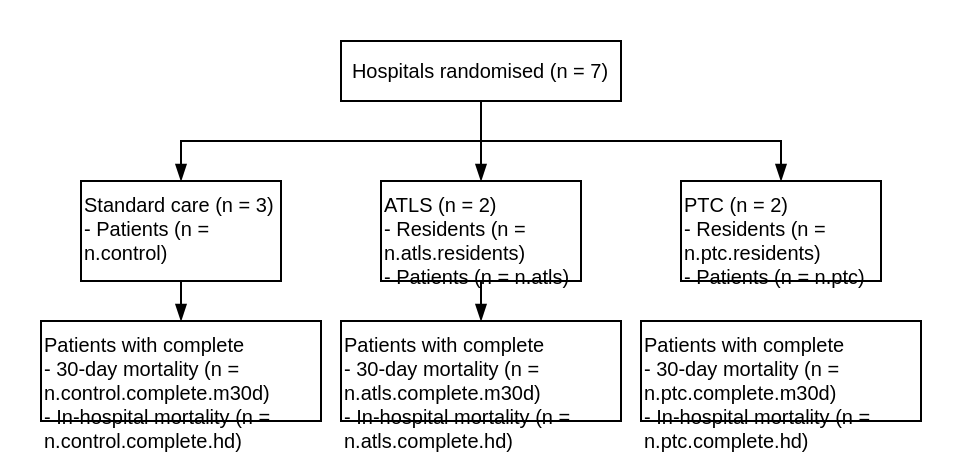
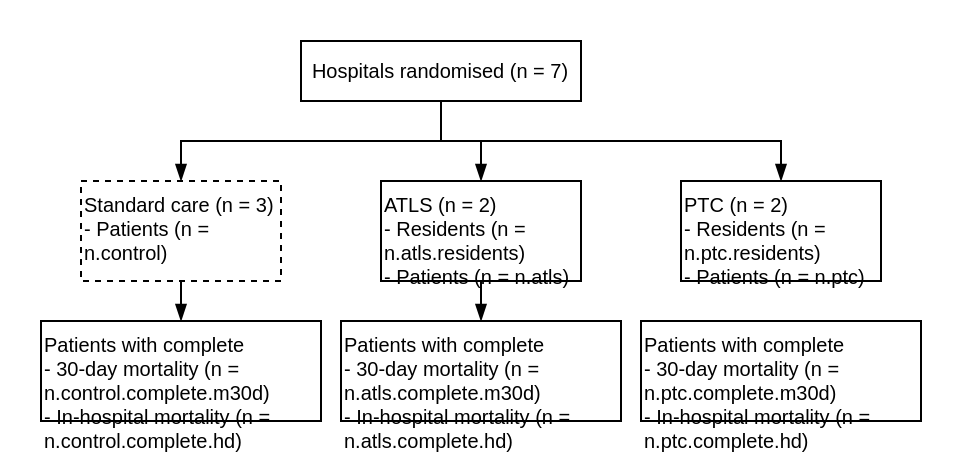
- <mxCell id="5" value="&lt;font color=&quot;#000000&quot; style=&quot;font-size: 10px;&quot;&gt;Hospitals randomised (n = 7)&lt;/font&gt;" style="whiteSpace=wrap;html=1;strokeColor=#000000;fillColor=none;align=center;fontSize=10;" parent="1" vertex="1"><mxGeometry x="170" y="20" width="140" height="30" as="geometry" /></mxCell>
+ <mxCell id="5" value="&lt;font color=&quot;#000000&quot; style=&quot;font-size: 10px;&quot;&gt;Hospitals randomised (n = 7)&lt;/font&gt;" style="whiteSpace=wrap;html=1;strokeColor=#000000;fillColor=none;align=center;fontSize=10;" parent="1" vertex="1"><mxGeometry x="150" y="20" width="140" height="30" as="geometry" /></mxCell>
- <mxCell id="7" value="&lt;font color=&quot;#000000&quot; style=&quot;font-size: 10px;&quot;&gt;Standard care (n = 3)&lt;br style=&quot;font-size: 10px;&quot;&gt;- Patients (n = n.control)&lt;br style=&quot;font-size: 10px;&quot;&gt;&lt;/font&gt;" style="whiteSpace=wrap;html=1;strokeColor=#000000;fillColor=none;align=left;fontSize=10;verticalAlign=top;" parent="1" vertex="1"><mxGeometry x="40" y="90" width="100" height="50" as="geometry" /></mxCell>
+ <mxCell id="7" value="&lt;font color=&quot;#000000&quot; style=&quot;font-size: 10px;&quot;&gt;Standard care (n = 3)&lt;br style=&quot;font-size: 10px;&quot;&gt;- Patients (n = n.control)&lt;br style=&quot;font-size: 10px;&quot;&gt;&lt;/font&gt;" style="whiteSpace=wrap;html=1;strokeColor=#000000;fillColor=none;align=left;fontSize=10;verticalAlign=top;dashed=1;" parent="1" vertex="1"><mxGeometry x="40" y="90" width="100" height="50" as="geometry" /></mxCell>
